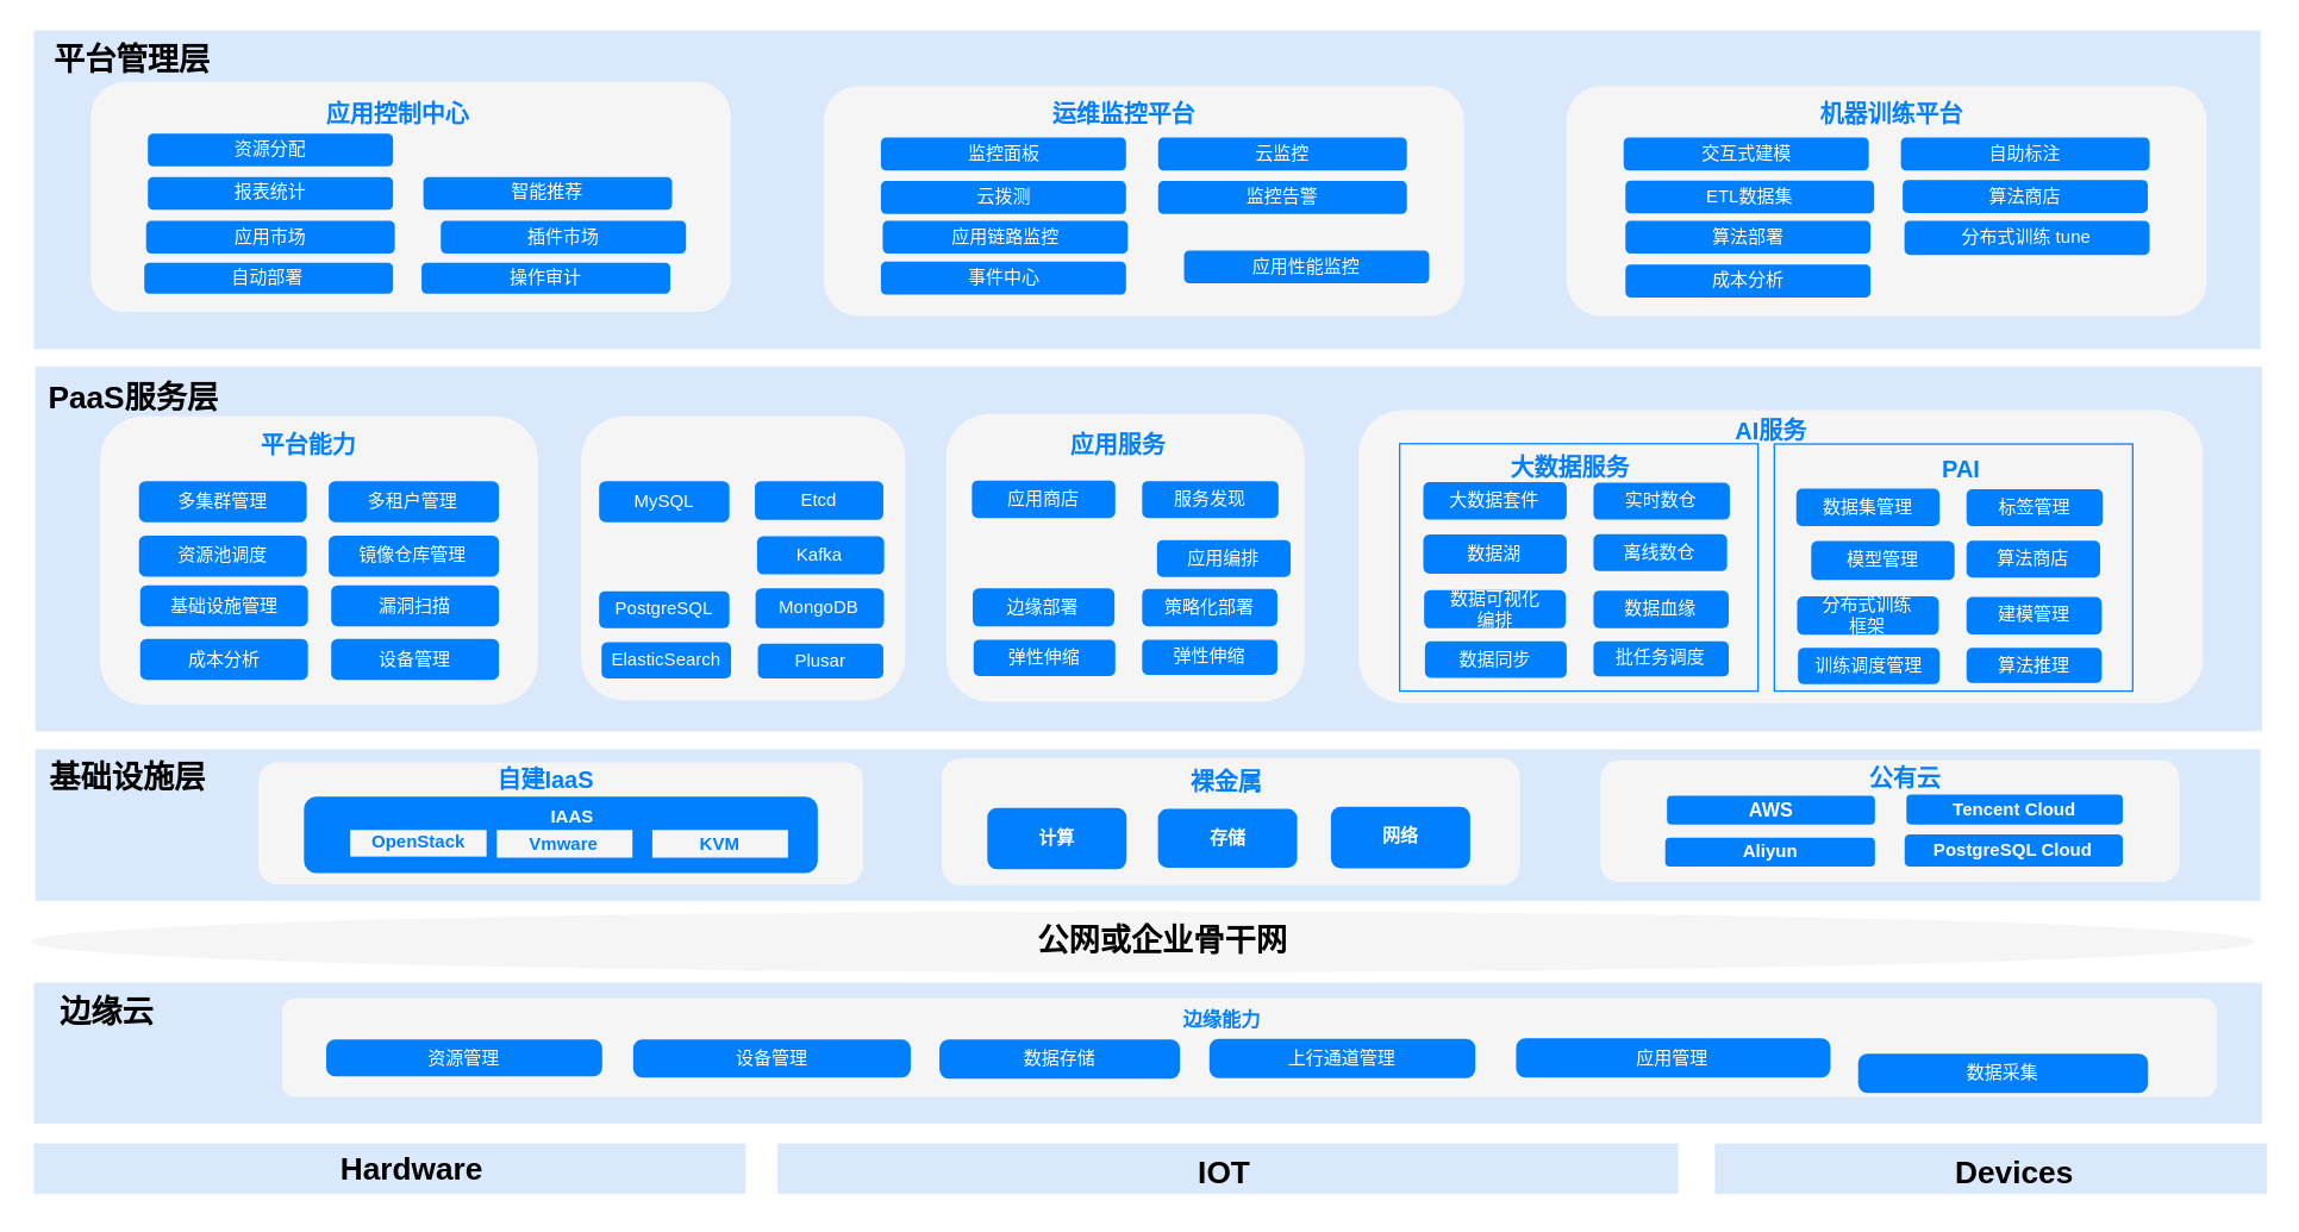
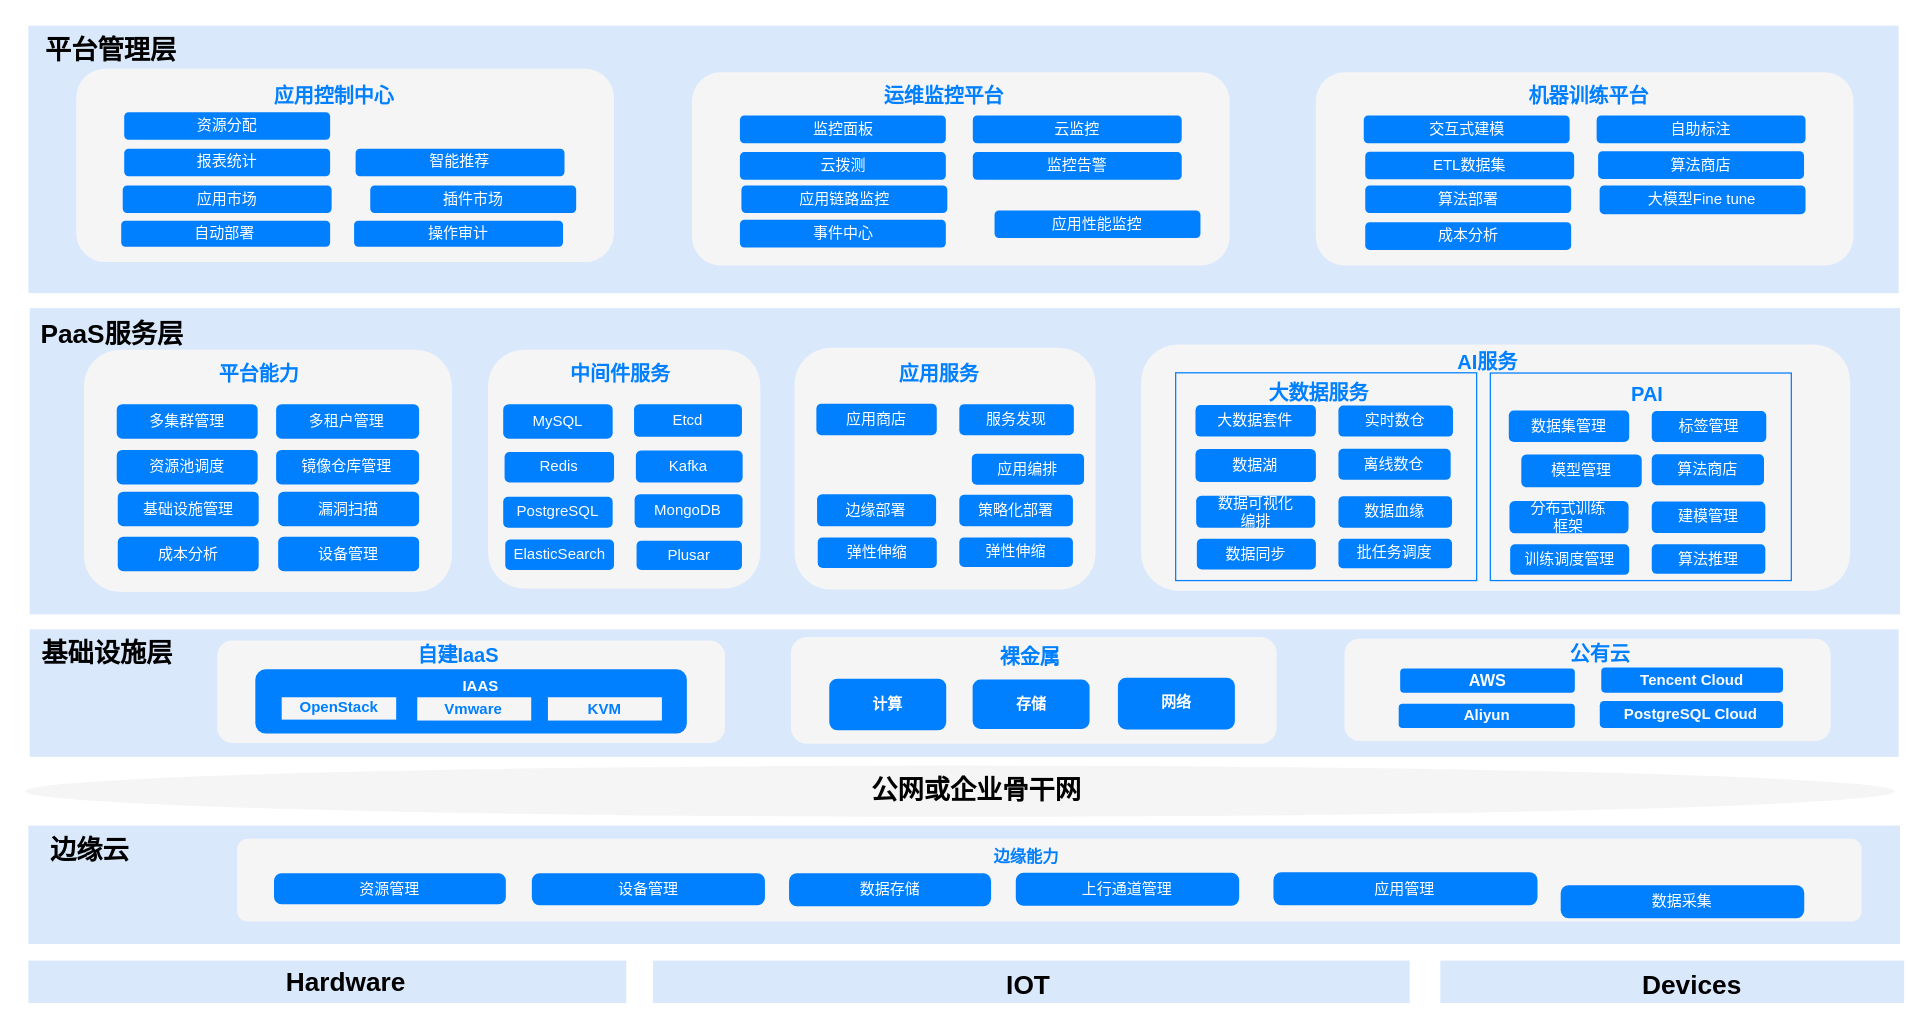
- <mxCell id="90" value="分布式训练 tune" style="rounded=1;whiteSpace=wrap;html=1;strokeColor=none;arcSize=16;fontColor=#FFFFFF;fillColor=#007FFF;fontFamily=Helvetica;" vertex="1" parent="65"><mxGeometry x="1218.868" y="93.303" width="164.74" height="23.009" as="geometry" /></mxCell>
+ <mxCell id="90" value="大模型Fine tune" style="rounded=1;whiteSpace=wrap;html=1;strokeColor=none;arcSize=16;fontColor=#FFFFFF;fillColor=#007FFF;fontFamily=Helvetica;" vertex="1" parent="65"><mxGeometry x="1218.868" y="93.303" width="164.74" height="23.009" as="geometry" /></mxCell>
+ <mxCell id="17" value="&lt;span style=&quot;font-style: normal; font-variant-ligatures: normal; font-variant-caps: normal; letter-spacing: normal; orphans: 2; text-align: center; text-indent: 0px; text-transform: none; widows: 2; word-spacing: 0px; -webkit-text-stroke-width: 0px; text-decoration-thickness: initial; text-decoration-style: initial; text-decoration-color: initial; float: none; font-size: 16px; display: inline !important;&quot;&gt;&lt;font color=&quot;#007fff&quot;&gt;中间件服务&lt;/font&gt;&lt;br style=&quot;font-size: 16px;&quot;&gt;&lt;/span&gt;" style="text;whiteSpace=wrap;html=1;labelBackgroundColor=none;fontStyle=1;fontSize=16;fontFamily=Helvetica;" parent="5" vertex="1"><mxGeometry x="430.408" y="36.823" width="103.995" height="24.41" as="geometry" /></mxCell>
+ <mxCell id="19" value="Redis" style="rounded=1;whiteSpace=wrap;html=1;strokeColor=none;arcSize=16;fontColor=#FFFFFF;fillColor=#007FFF;fontFamily=Helvetica;" parent="5" vertex="1"><mxGeometry x="379.932" y="115.069" width="87.575" height="24.419" as="geometry" /></mxCell>
- <mxCell id="101" value="OpenStack" style="rounded=0;whiteSpace=wrap;html=1;strokeColor=none;arcSize=29;fontColor=#007FFF;fillColor=#f5f5f5;fontStyle=1;fontFamily=Helvetica;" parent="96" vertex="1"><mxGeometry x="61.636" y="48.201" width="91.599" height="17.876" as="geometry" /></mxCell>
+ <mxCell id="101" value="OpenStack" style="rounded=0;whiteSpace=wrap;html=1;strokeColor=none;arcSize=29;fontColor=#007FFF;fillColor=#f5f5f5;fontStyle=1;fontFamily=Helvetica;" parent="96" vertex="1"><mxGeometry x="51.636" y="48.201" width="91.599" height="17.876" as="geometry" /></mxCell>
